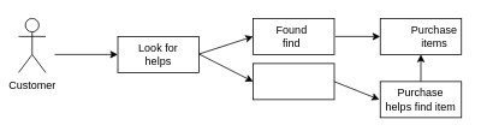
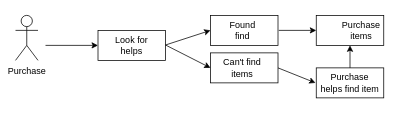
+ <mxCell id="8" value="Can't find items" style="text;html=1;strokeColor=none;fillColor=none;align=center;verticalAlign=middle;whiteSpace=wrap;rounded=0;" vertex="1" parent="1"><mxGeometry x="295" y="80" width="55" height="20" as="geometry" /></mxCell>
- <mxCell id="2" value="Customer" style="shape=umlActor;verticalLabelPosition=bottom;verticalAlign=top;html=1;outlineConnect=0;" vertex="1" parent="1"><mxGeometry x="20" y="20" width="30" height="60" as="geometry" /></mxCell>
+ <mxCell id="2" value="Purchase" style="shape=umlActor;verticalLabelPosition=bottom;verticalAlign=top;html=1;outlineConnect=0;" vertex="1" parent="1"><mxGeometry x="20" y="20" width="30" height="60" as="geometry" /></mxCell>
